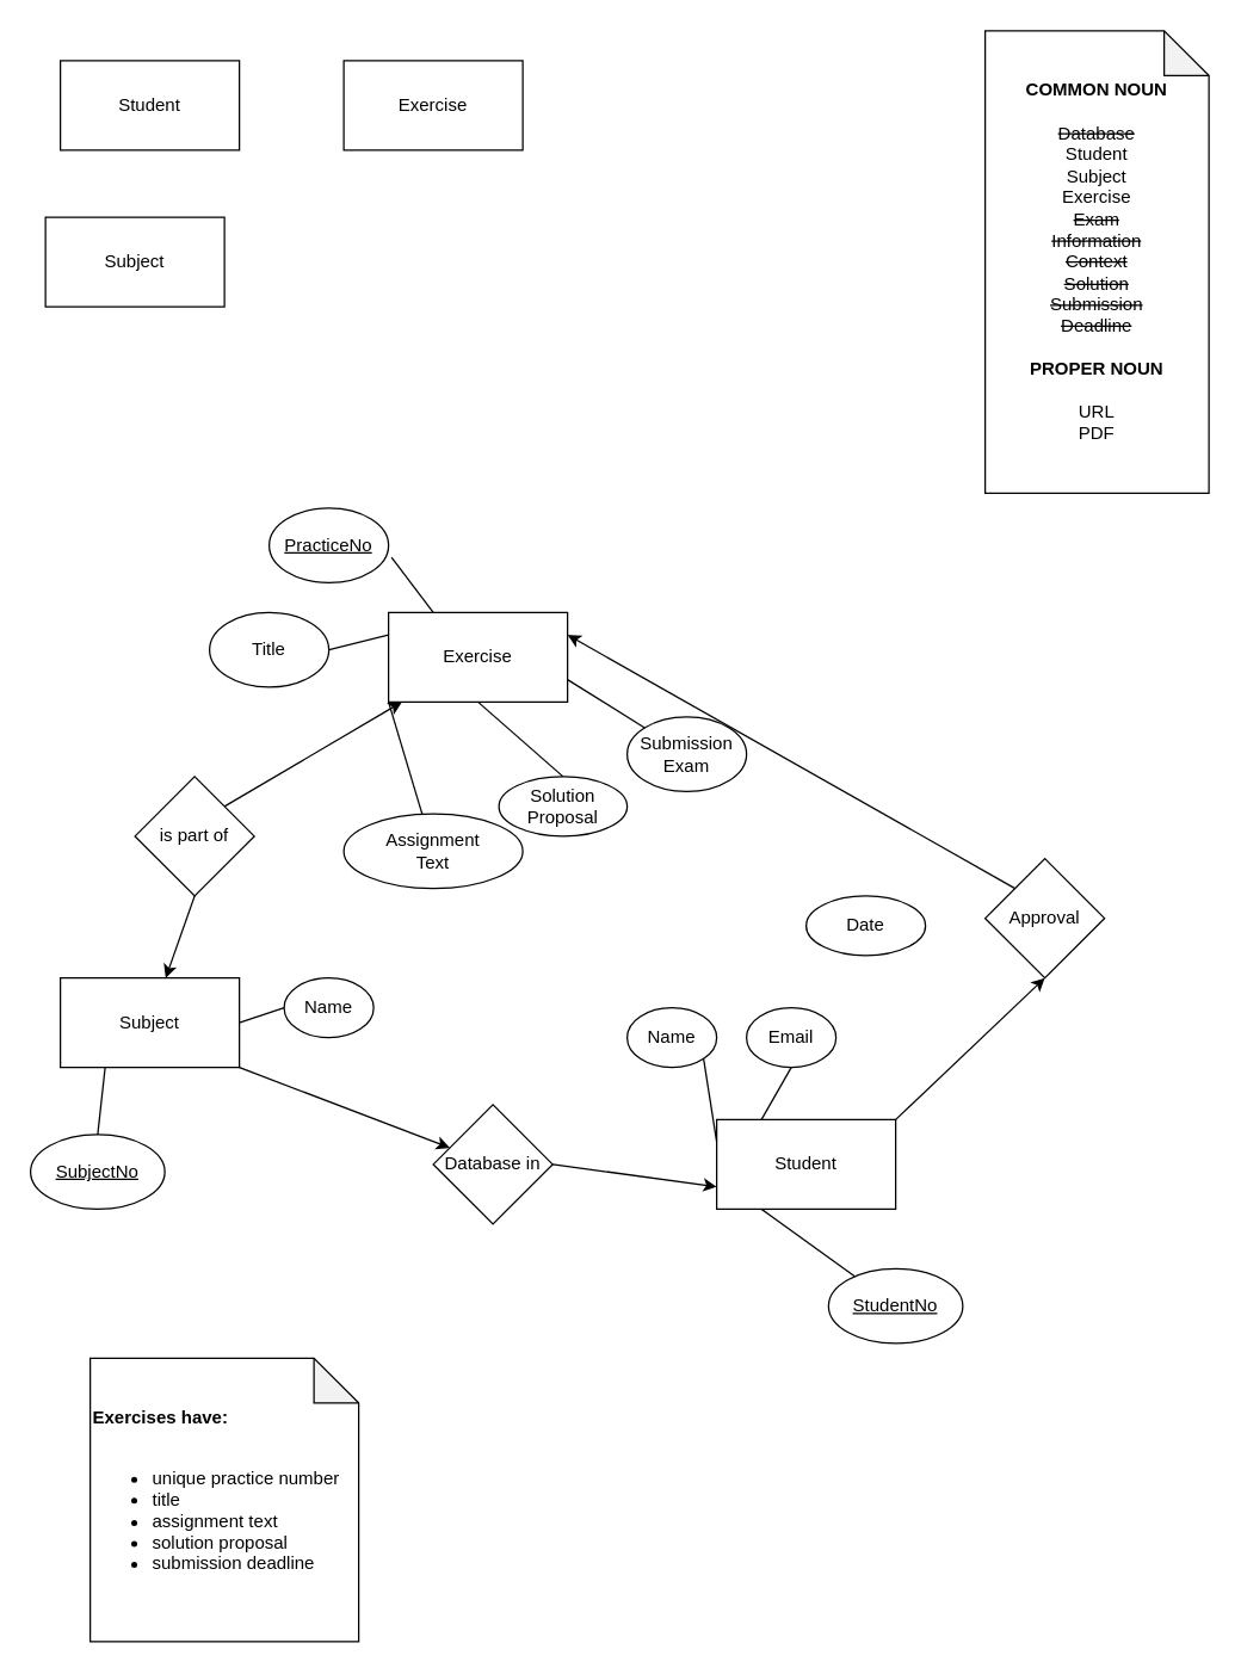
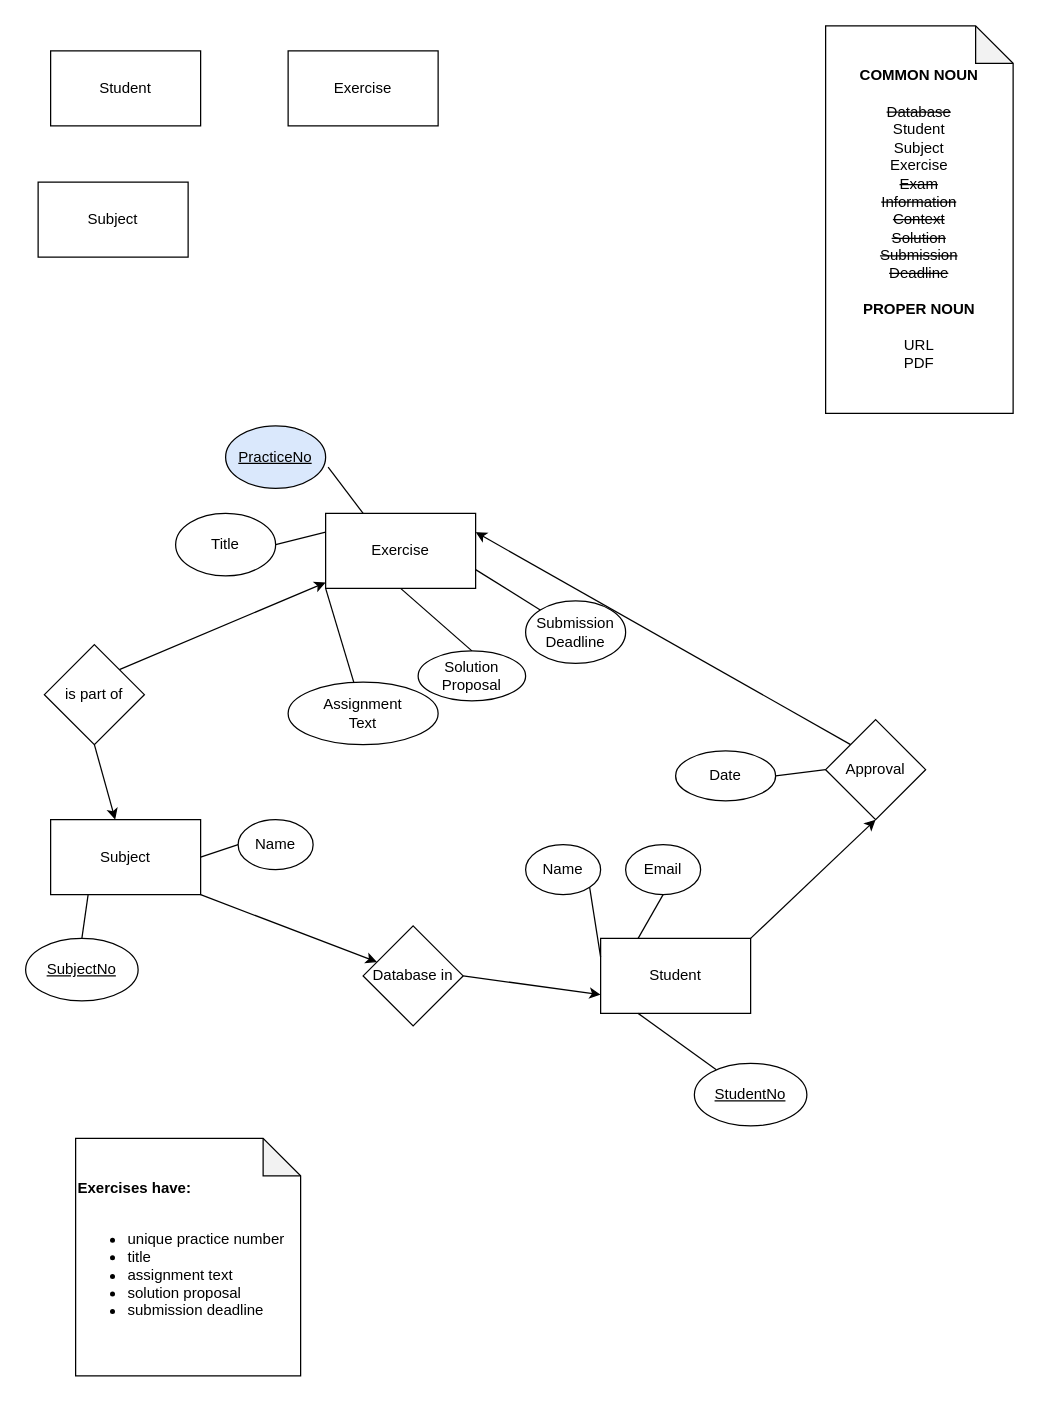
- <mxCell id="9" value="&lt;u&gt;PracticeNo&lt;/u&gt;" style="ellipse;whiteSpace=wrap;html=1;" parent="1" vertex="1"><mxGeometry x="180" y="340" width="80" height="50" as="geometry" /></mxCell>
+ <mxCell id="9" value="&lt;u&gt;PracticeNo&lt;/u&gt;" style="ellipse;whiteSpace=wrap;html=1;fillColor=#dae8fc;" parent="1" vertex="1"><mxGeometry x="180" y="340" width="80" height="50" as="geometry" /></mxCell>
- <mxCell id="11" value="&lt;div&gt;Submission&lt;/div&gt;&lt;div&gt;Exam&lt;/div&gt;" style="ellipse;whiteSpace=wrap;html=1;" parent="1" vertex="1"><mxGeometry x="420" y="480" width="80" height="50" as="geometry" /></mxCell>
+ <mxCell id="11" value="&lt;div&gt;Submission&lt;/div&gt;&lt;div&gt;Deadline&lt;/div&gt;" style="ellipse;whiteSpace=wrap;html=1;" parent="1" vertex="1"><mxGeometry x="420" y="480" width="80" height="50" as="geometry" /></mxCell>
- <mxCell id="38" value="is part of" style="rhombus;whiteSpace=wrap;html=1;" vertex="1" parent="1"><mxGeometry x="90" y="520" width="80" height="80" as="geometry" /></mxCell>
+ <mxCell id="38" value="is part of" style="rhombus;whiteSpace=wrap;html=1;" vertex="1" parent="1"><mxGeometry x="35" y="515" width="80" height="80" as="geometry" /></mxCell>
+ <mxCell id="21" value="" style="endArrow=none;html=1;rounded=0;entryX=0;entryY=0.5;entryDx=0;entryDy=0;exitX=1;exitY=0.5;exitDx=0;exitDy=0;" parent="1" source="20" target="5" edge="1"><mxGeometry width="50" height="50" relative="1" as="geometry"><mxPoint x="685" y="705" as="sourcePoint" /><mxPoint x="735" y="655" as="targetPoint" /></mxGeometry></mxCell>
- <mxCell id="34" value="&lt;div&gt;&lt;u&gt;SubjectNo&lt;/u&gt;&lt;/div&gt;" style="ellipse;whiteSpace=wrap;html=1;" parent="1" vertex="1"><mxGeometry x="20" y="760" width="90" height="50" as="geometry" /></mxCell>
+ <mxCell id="34" value="&lt;div&gt;&lt;u&gt;SubjectNo&lt;/u&gt;&lt;/div&gt;" style="ellipse;whiteSpace=wrap;html=1;" parent="1" vertex="1"><mxGeometry x="20" y="750" width="90" height="50" as="geometry" /></mxCell>
